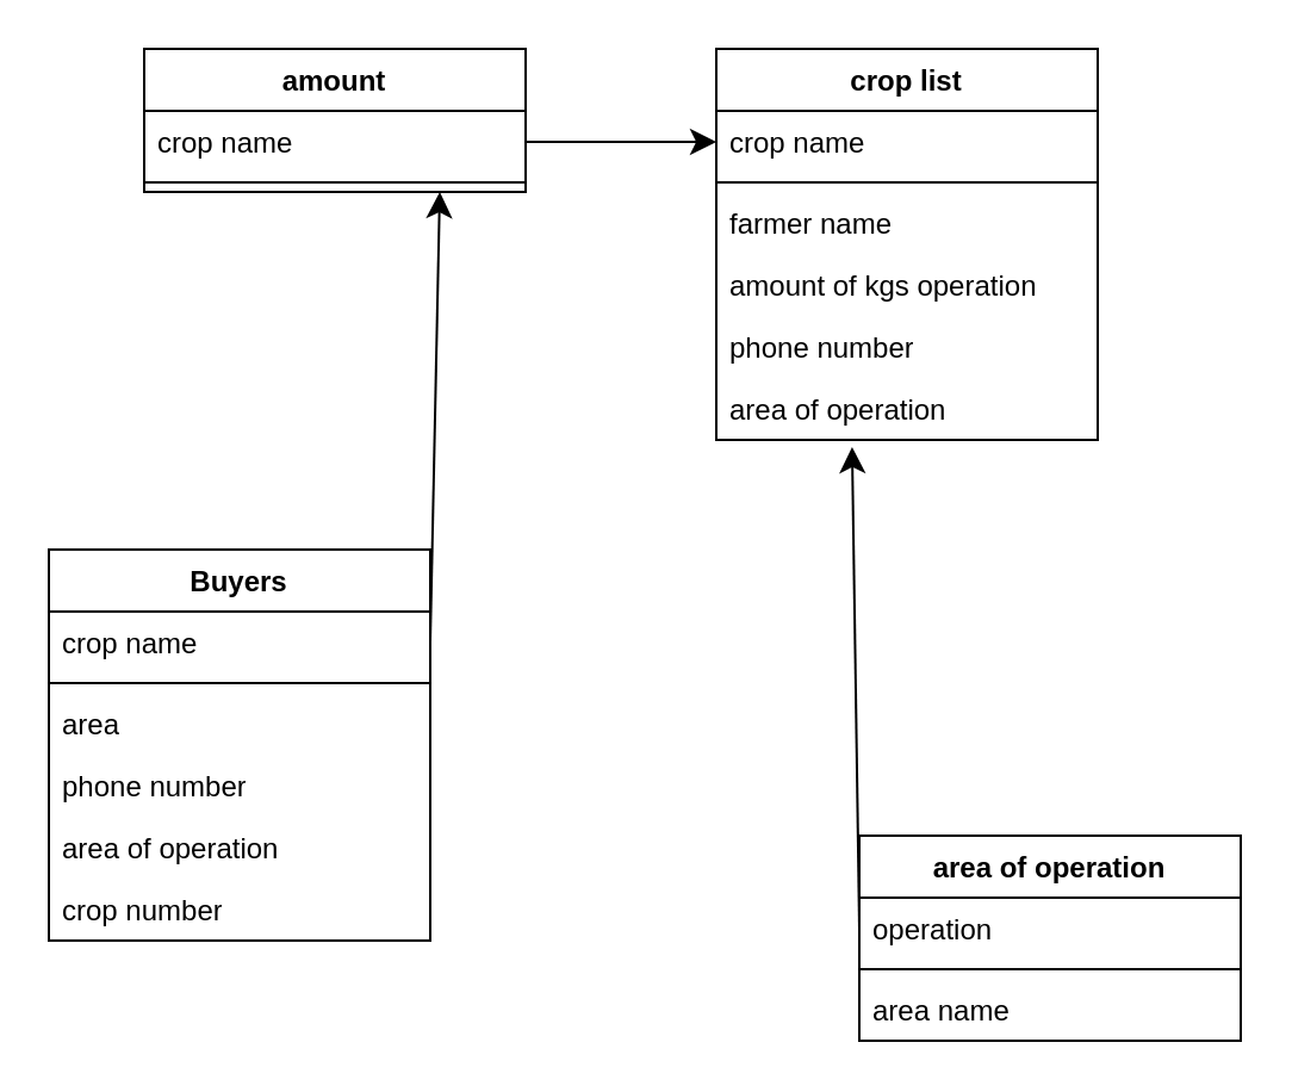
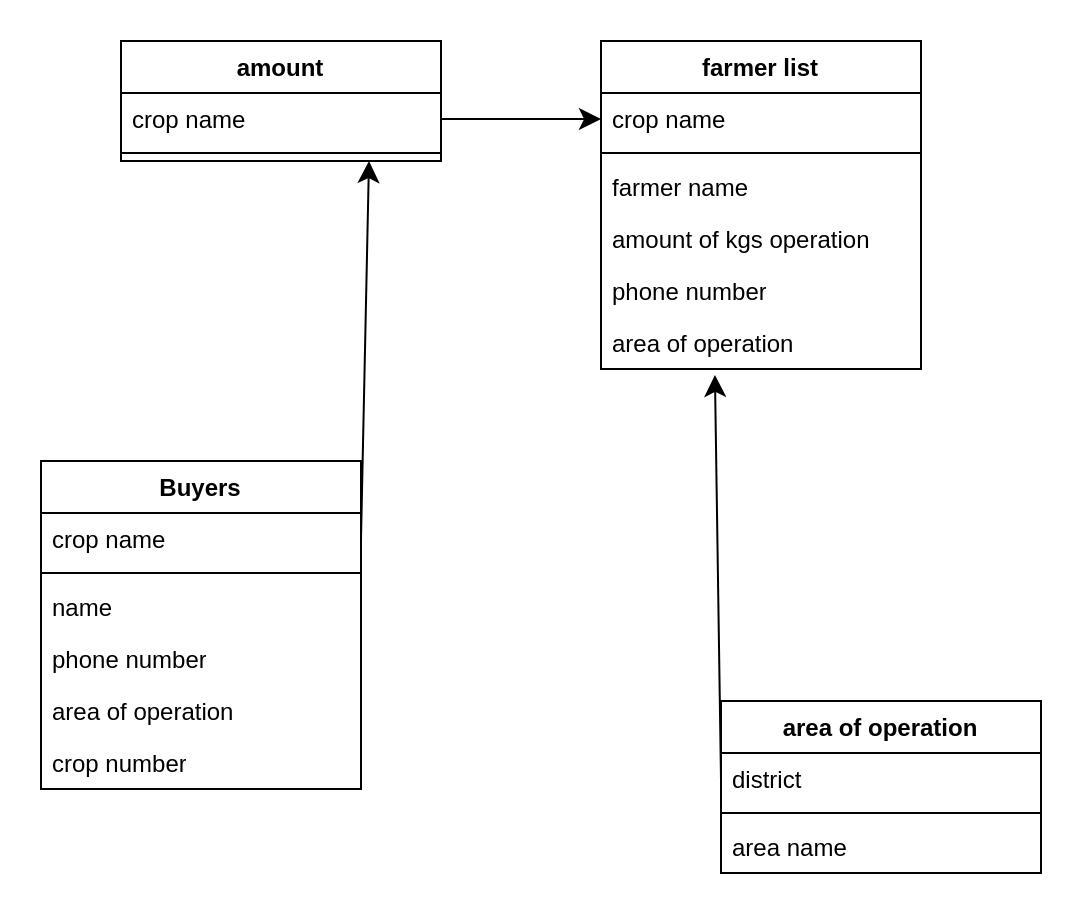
- <mxCell id="5" value="crop list" style="swimlane;fontStyle=1;align=center;verticalAlign=top;childLayout=stackLayout;horizontal=1;startSize=26;horizontalStack=0;resizeParent=1;resizeParentMax=0;resizeLast=0;collapsible=1;marginBottom=0;whiteSpace=wrap;html=1;" vertex="1" parent="1"><mxGeometry x="300" y="20" width="160" height="164" as="geometry" /></mxCell>
+ <mxCell id="5" value="farmer list" style="swimlane;fontStyle=1;align=center;verticalAlign=top;childLayout=stackLayout;horizontal=1;startSize=26;horizontalStack=0;resizeParent=1;resizeParentMax=0;resizeLast=0;collapsible=1;marginBottom=0;whiteSpace=wrap;html=1;" vertex="1" parent="1"><mxGeometry x="300" y="20" width="160" height="164" as="geometry" /></mxCell>
- <mxCell id="21" value="area" style="text;strokeColor=none;fillColor=none;align=left;verticalAlign=top;spacingLeft=4;spacingRight=4;overflow=hidden;rotatable=0;points=[[0,0.5],[1,0.5]];portConstraint=eastwest;whiteSpace=wrap;html=1;" vertex="1" parent="18"><mxGeometry y="60" width="160" height="26" as="geometry" /></mxCell>
+ <mxCell id="21" value="name" style="text;strokeColor=none;fillColor=none;align=left;verticalAlign=top;spacingLeft=4;spacingRight=4;overflow=hidden;rotatable=0;points=[[0,0.5],[1,0.5]];portConstraint=eastwest;whiteSpace=wrap;html=1;" vertex="1" parent="18"><mxGeometry y="60" width="160" height="26" as="geometry" /></mxCell>
- <mxCell id="14" value="operation" style="text;strokeColor=none;fillColor=none;align=left;verticalAlign=top;spacingLeft=4;spacingRight=4;overflow=hidden;rotatable=0;points=[[0,0.5],[1,0.5]];portConstraint=eastwest;whiteSpace=wrap;html=1;" vertex="1" parent="13"><mxGeometry y="26" width="160" height="26" as="geometry" /></mxCell>
+ <mxCell id="14" value="district" style="text;strokeColor=none;fillColor=none;align=left;verticalAlign=top;spacingLeft=4;spacingRight=4;overflow=hidden;rotatable=0;points=[[0,0.5],[1,0.5]];portConstraint=eastwest;whiteSpace=wrap;html=1;" vertex="1" parent="13"><mxGeometry y="26" width="160" height="26" as="geometry" /></mxCell>
